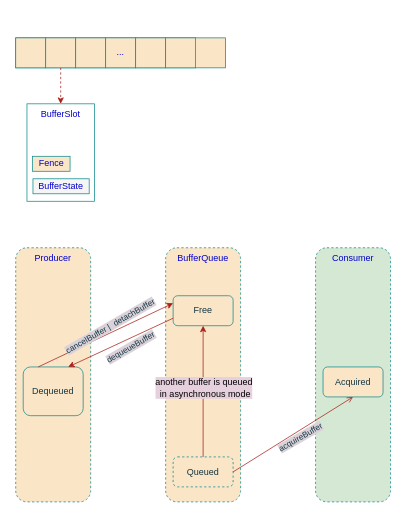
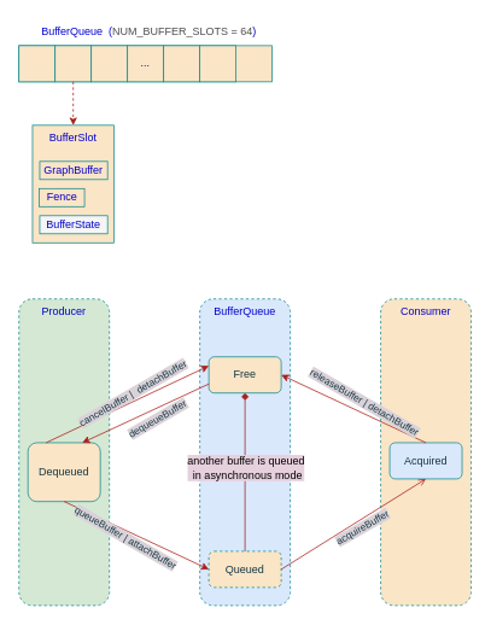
+ <mxCell id="33" value="BufferQueue&amp;nbsp; (&lt;span style=&quot;color: rgb(77 , 77 , 77) ; font-size: 12px ; background-color: rgb(255 , 255 , 255)&quot;&gt;NUM_BUFFER_SLOTS = 64&lt;/span&gt;)" style="text;html=1;strokeColor=none;fillColor=none;align=center;verticalAlign=middle;whiteSpace=wrap;rounded=0;sketch=0;fontColor=#0000CC;fontSize=12;" vertex="1" parent="1"><mxGeometry x="38" y="20" width="252" height="30" as="geometry" /></mxCell>
+ <mxCell id="30" value="GraphBuffer" style="rounded=0;whiteSpace=wrap;html=1;sketch=0;fontColor=#0000CC;strokeColor=#0F8B8D;fillColor=#FAE5C7;" vertex="1" parent="1"><mxGeometry x="43" y="178" width="75" height="20" as="geometry" /></mxCell>
- <mxCell id="28" value="BufferSlot" style="rounded=0;whiteSpace=wrap;html=1;sketch=0;fontColor=#0000CC;strokeColor=#0F8B8D;fillColor=#ffffff;verticalAlign=top;" vertex="1" parent="1"><mxGeometry x="35" y="138" width="90" height="130" as="geometry" /></mxCell>
+ <mxCell id="28" value="BufferSlot" style="rounded=0;whiteSpace=wrap;html=1;sketch=0;fontColor=#0000CC;strokeColor=#0F8B8D;fillColor=#FAE5C7;verticalAlign=top;" vertex="1" parent="1"><mxGeometry x="35" y="138" width="90" height="130" as="geometry" /></mxCell>
- <mxCell id="2" value="Producer" style="rounded=1;whiteSpace=wrap;html=1;verticalAlign=top;fontColor=#0000CC;dashed=1;fillColor=#FAE5C7;strokeColor=#0F8B8D;" vertex="1" parent="1"><mxGeometry x="20" y="330" width="100" height="339" as="geometry" /></mxCell>
+ <mxCell id="2" value="Producer" style="rounded=1;whiteSpace=wrap;html=1;verticalAlign=top;fontColor=#0000CC;dashed=1;fillColor=#d5e8d4;strokeColor=#0F8B8D;" vertex="1" parent="1"><mxGeometry x="20" y="330" width="100" height="339" as="geometry" /></mxCell>
- <mxCell id="4" value="Consumer" style="rounded=1;whiteSpace=wrap;html=1;verticalAlign=top;fillColor=#d5e8d4;fontColor=#0000CC;dashed=1;strokeColor=#0F8B8D;" vertex="1" parent="1"><mxGeometry x="420" y="330" width="100" height="339" as="geometry" /></mxCell>
+ <mxCell id="4" value="Consumer" style="rounded=1;whiteSpace=wrap;html=1;verticalAlign=top;fillColor=#FAE5C7;fontColor=#0000CC;dashed=1;strokeColor=#0F8B8D;" vertex="1" parent="1"><mxGeometry x="420" y="330" width="100" height="339" as="geometry" /></mxCell>
- <mxCell id="19" value="" style="endArrow=classic;html=1;rounded=0;exitX=0.5;exitY=0;exitDx=0;exitDy=0;entryX=0.5;entryY=1;entryDx=0;entryDy=0;labelBackgroundColor=#DAD2D8;strokeColor=#A8201A;fontColor=#143642;" edge="1" parent="1" source="7" target="5"><mxGeometry width="50" height="50" relative="1" as="geometry"><mxPoint x="290" y="489" as="sourcePoint" /><mxPoint x="340" y="439" as="targetPoint" /></mxGeometry></mxCell>
+ <mxCell id="19" value="" style="endArrow=diamond;html=1;rounded=0;exitX=0.5;exitY=0;exitDx=0;exitDy=0;entryX=0.5;entryY=1;entryDx=0;entryDy=0;labelBackgroundColor=#DAD2D8;strokeColor=#A8201A;fontColor=#143642;" edge="1" parent="1" source="7" target="5"><mxGeometry width="50" height="50" relative="1" as="geometry"><mxPoint x="290" y="489" as="sourcePoint" /><mxPoint x="340" y="439" as="targetPoint" /></mxGeometry></mxCell>
+ <mxCell id="17" value="" style="endArrow=classic;html=1;rounded=0;exitX=0.5;exitY=0;exitDx=0;exitDy=0;entryX=1;entryY=0.5;entryDx=0;entryDy=0;labelBackgroundColor=#DAD2D8;strokeColor=#A8201A;fontColor=#143642;" edge="1" parent="1" source="8" target="5"><mxGeometry width="50" height="50" relative="1" as="geometry"><mxPoint x="290" y="489" as="sourcePoint" /><mxPoint x="340" y="439" as="targetPoint" /></mxGeometry></mxCell>
+ <mxCell id="18" value="releaseBuffer | detachBuffer" style="edgeLabel;html=1;align=center;verticalAlign=middle;resizable=0;points=[];rotation=30;labelBackgroundColor=#DAD2D8;fontColor=#143642;" vertex="1" connectable="0" parent="17"><mxGeometry x="-0.157" y="-1" relative="1" as="geometry"><mxPoint x="-2" y="-13" as="offset" /></mxGeometry></mxCell>
- <mxCell id="3" value="BufferQueue" style="rounded=1;whiteSpace=wrap;html=1;verticalAlign=top;fontColor=#0000CC;dashed=1;fillColor=#FAE5C7;strokeColor=#0F8B8D;" vertex="1" parent="1"><mxGeometry x="220" y="330" width="100" height="339" as="geometry" /></mxCell>
+ <mxCell id="3" value="BufferQueue" style="rounded=1;whiteSpace=wrap;html=1;verticalAlign=top;fontColor=#0000CC;dashed=1;fillColor=#dae8fc;strokeColor=#0F8B8D;" vertex="1" parent="1"><mxGeometry x="220" y="330" width="100" height="339" as="geometry" /></mxCell>
- <mxCell id="8" value="Acquired" style="rounded=1;whiteSpace=wrap;html=1;fillColor=#FAE5C7;strokeColor=#0F8B8D;fontColor=#143642;" vertex="1" parent="1"><mxGeometry x="430" y="489" width="80" height="40" as="geometry" /></mxCell>
+ <mxCell id="8" value="Acquired" style="rounded=1;whiteSpace=wrap;html=1;fillColor=#dae8fc;strokeColor=#0F8B8D;fontColor=#143642;" vertex="1" parent="1"><mxGeometry x="430" y="489" width="80" height="40" as="geometry" /></mxCell>
+ <mxCell id="13" value="" style="endArrow=classic;html=1;rounded=0;exitX=0.5;exitY=1;exitDx=0;exitDy=0;entryX=0;entryY=0.5;entryDx=0;entryDy=0;labelBackgroundColor=#DAD2D8;strokeColor=#A8201A;fontColor=#143642;" edge="1" parent="1" source="6" target="7"><mxGeometry width="50" height="50" relative="1" as="geometry"><mxPoint x="30" y="569" as="sourcePoint" /><mxPoint x="250" y="459" as="targetPoint" /></mxGeometry></mxCell>
+ <mxCell id="14" value="queueBuffer | attachBuffer" style="edgeLabel;html=1;align=center;verticalAlign=middle;resizable=0;points=[];rotation=30;labelBackgroundColor=#DAD2D8;fontColor=#143642;" vertex="1" connectable="0" parent="13"><mxGeometry x="0.049" y="-1" relative="1" as="geometry"><mxPoint x="-16" y="-1" as="offset" /></mxGeometry></mxCell>
